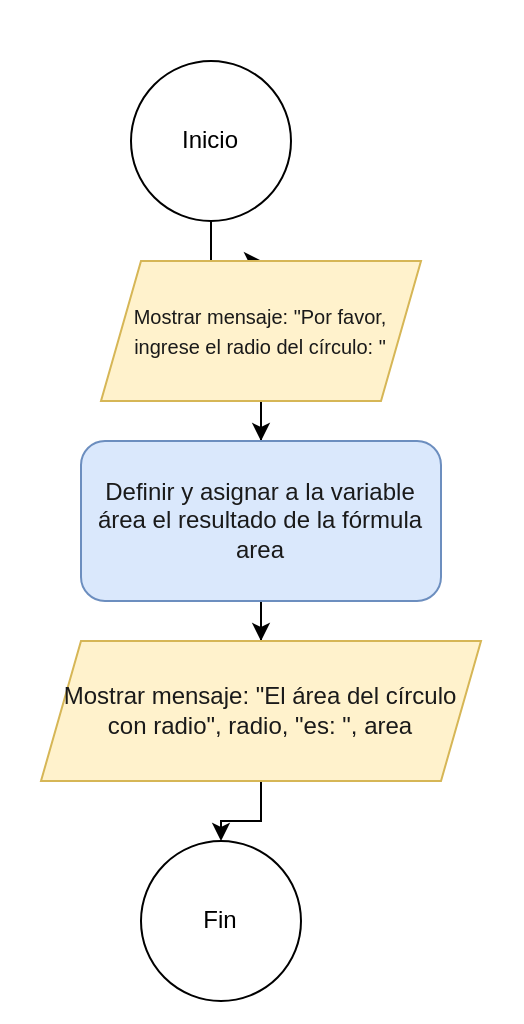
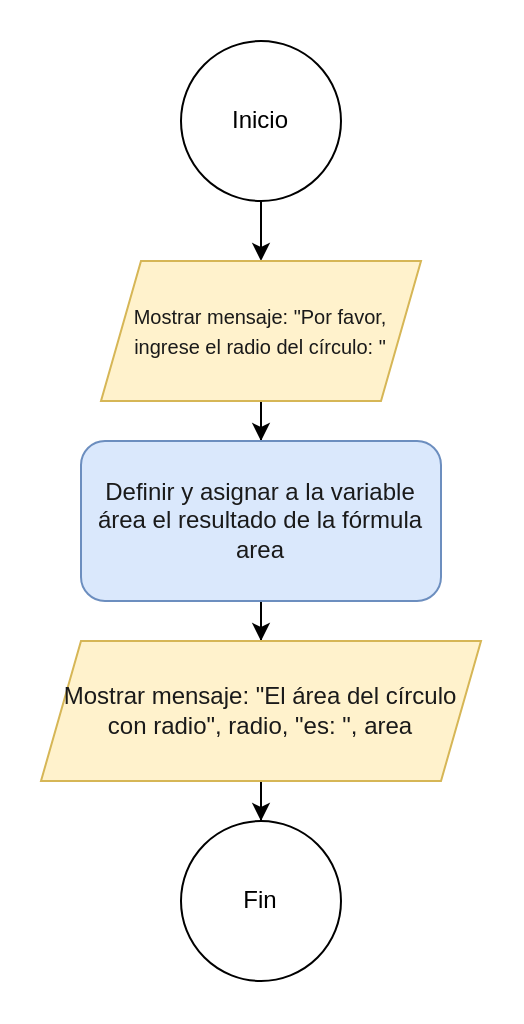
- <mxCell id="3" value="Inicio" style="ellipse;whiteSpace=wrap;html=1;aspect=fixed;" vertex="1" parent="1"><mxGeometry x="65" y="30" width="80" height="80" as="geometry" /></mxCell>
+ <mxCell id="3" value="Inicio" style="ellipse;whiteSpace=wrap;html=1;aspect=fixed;" vertex="1" parent="1"><mxGeometry x="90" y="20" width="80" height="80" as="geometry" /></mxCell>
- <mxCell id="8" value="Fin" style="ellipse;whiteSpace=wrap;html=1;" vertex="1" parent="1"><mxGeometry x="70" y="420" width="80" height="80" as="geometry" /></mxCell>
+ <mxCell id="8" value="Fin" style="ellipse;whiteSpace=wrap;html=1;" vertex="1" parent="1"><mxGeometry x="90" y="410" width="80" height="80" as="geometry" /></mxCell>
